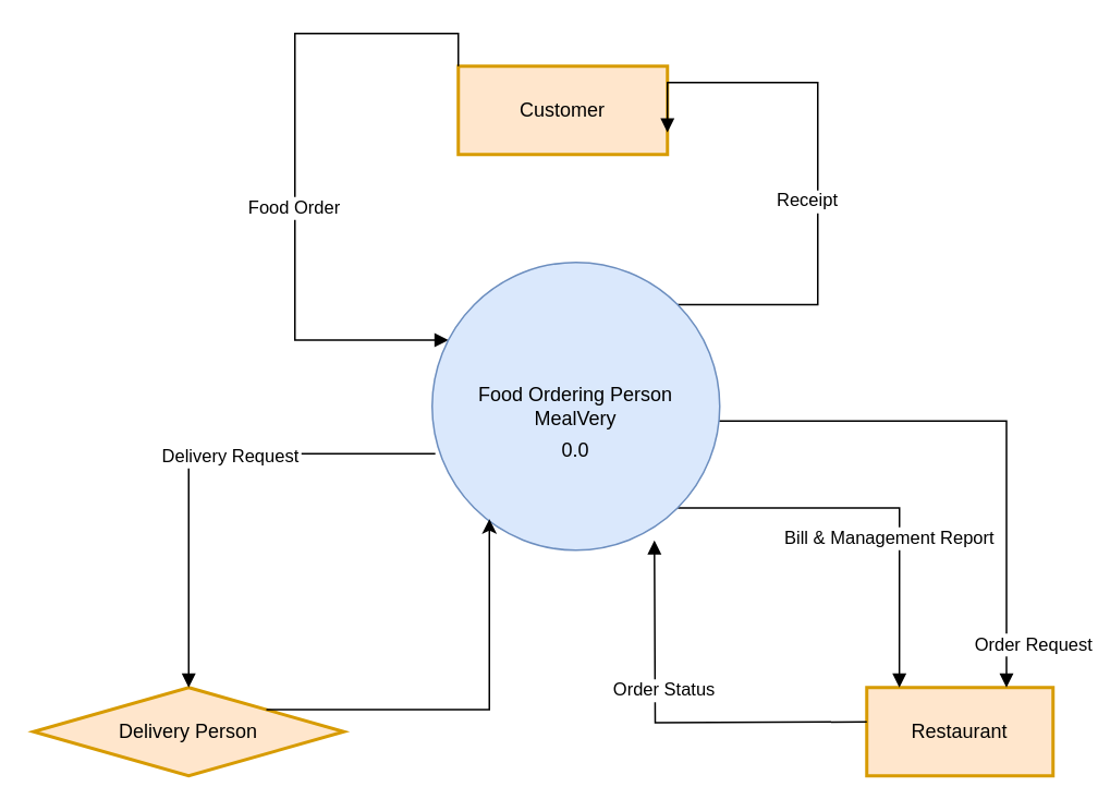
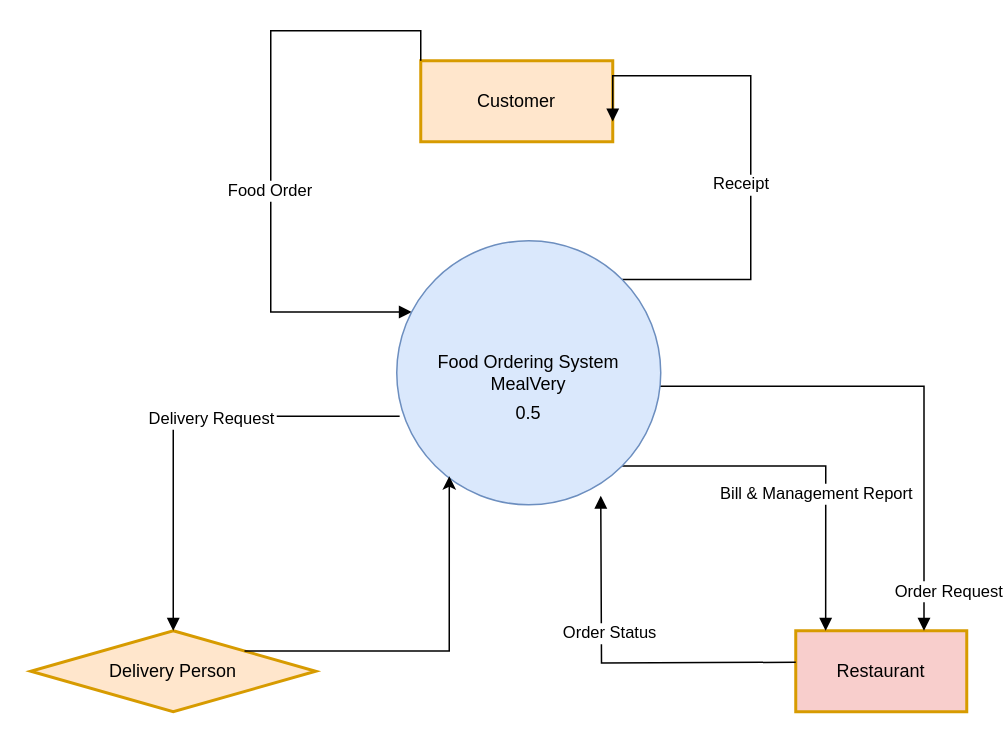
- <mxCell id="11" value="Food Ordering Person&lt;div&gt;MealVery&lt;/div&gt;" style="text;strokeColor=none;align=center;fillColor=none;html=1;verticalAlign=middle;whiteSpace=wrap;rounded=0;" vertex="1" parent="1"><mxGeometry x="287" y="233" width="130" height="30" as="geometry" /></mxCell>
+ <mxCell id="11" value="Food Ordering System&lt;div&gt;MealVery&lt;/div&gt;" style="text;strokeColor=none;align=center;fillColor=none;html=1;verticalAlign=middle;whiteSpace=wrap;rounded=0;" vertex="1" parent="1"><mxGeometry x="287" y="233" width="130" height="30" as="geometry" /></mxCell>
- <mxCell id="13" value="0.0" style="text;strokeColor=none;align=center;fillColor=none;html=1;verticalAlign=middle;whiteSpace=wrap;rounded=0;" vertex="1" parent="1"><mxGeometry x="322" y="260" width="60" height="30" as="geometry" /></mxCell>
+ <mxCell id="13" value="0.5" style="text;strokeColor=none;align=center;fillColor=none;html=1;verticalAlign=middle;whiteSpace=wrap;rounded=0;" vertex="1" parent="1"><mxGeometry x="322" y="260" width="60" height="30" as="geometry" /></mxCell>
- <mxCell id="3" value="Restaurant" style="whiteSpace=wrap;strokeWidth=2;fillColor=#ffe6cc;strokeColor=#d79b00;" vertex="1" parent="1"><mxGeometry x="530" y="420" width="114" height="54" as="geometry" /></mxCell>
+ <mxCell id="3" value="Restaurant" style="whiteSpace=wrap;strokeWidth=2;fillColor=#f8cecc;strokeColor=#d79b00;" vertex="1" parent="1"><mxGeometry x="530" y="420" width="114" height="54" as="geometry" /></mxCell>
